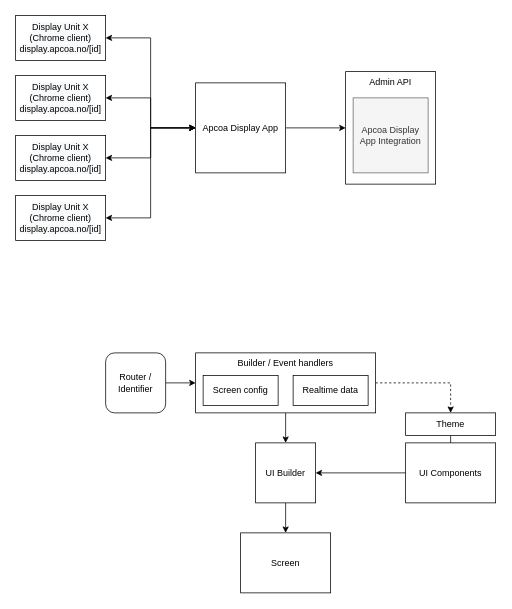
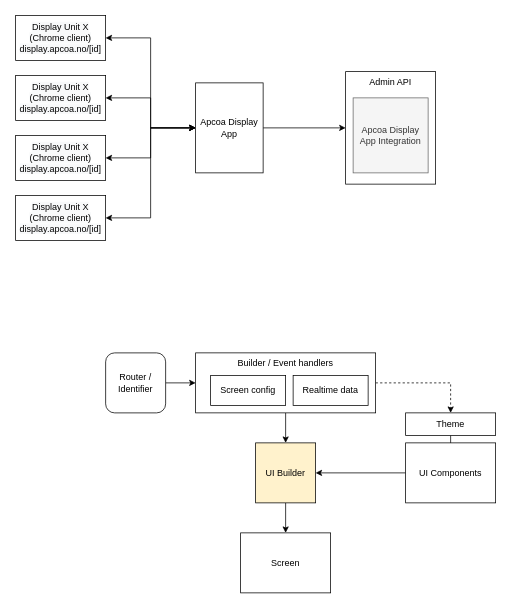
- <mxCell id="5" value="Apcoa Display App" style="rounded=0;whiteSpace=wrap;html=1;" parent="1" vertex="1"><mxGeometry x="260" y="110" width="120" height="120" as="geometry" /></mxCell>
+ <mxCell id="5" value="Apcoa Display App" style="rounded=0;whiteSpace=wrap;html=1;" parent="1" vertex="1"><mxGeometry x="260" y="110" width="90" height="120" as="geometry" /></mxCell>
- <mxCell id="28" value="Screen config" style="rounded=0;whiteSpace=wrap;html=1;verticalAlign=middle;" parent="26" vertex="1"><mxGeometry x="10" y="30" width="100" height="40" as="geometry" /></mxCell>
+ <mxCell id="28" value="Screen config" style="rounded=0;whiteSpace=wrap;html=1;verticalAlign=middle;" parent="26" vertex="1"><mxGeometry x="20" y="30" width="100" height="40" as="geometry" /></mxCell>
- <mxCell id="18" value="UI Builder" style="rounded=0;whiteSpace=wrap;html=1;" parent="1" vertex="1"><mxGeometry x="340" y="590" width="80" height="80" as="geometry" /></mxCell>
+ <mxCell id="18" value="UI Builder" style="rounded=0;whiteSpace=wrap;html=1;fillColor=#fff2cc;" parent="1" vertex="1"><mxGeometry x="340" y="590" width="80" height="80" as="geometry" /></mxCell>
